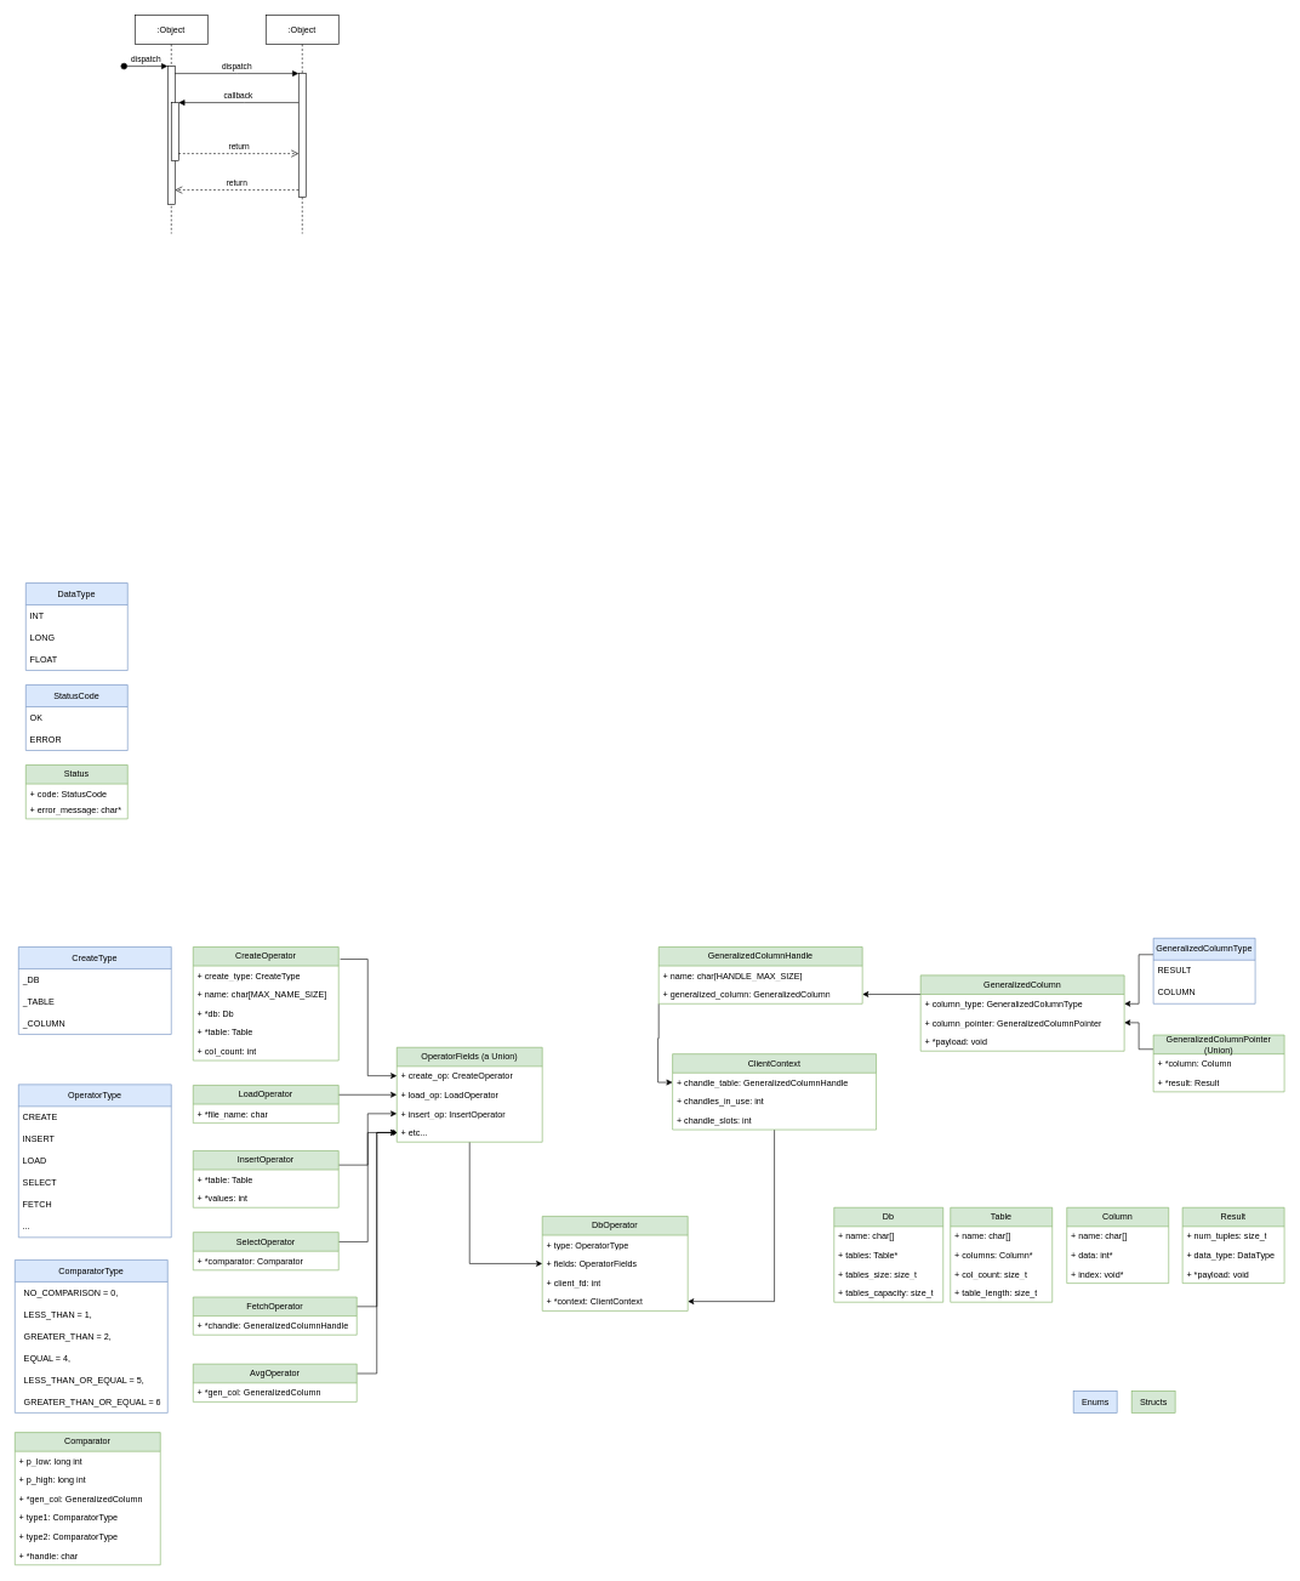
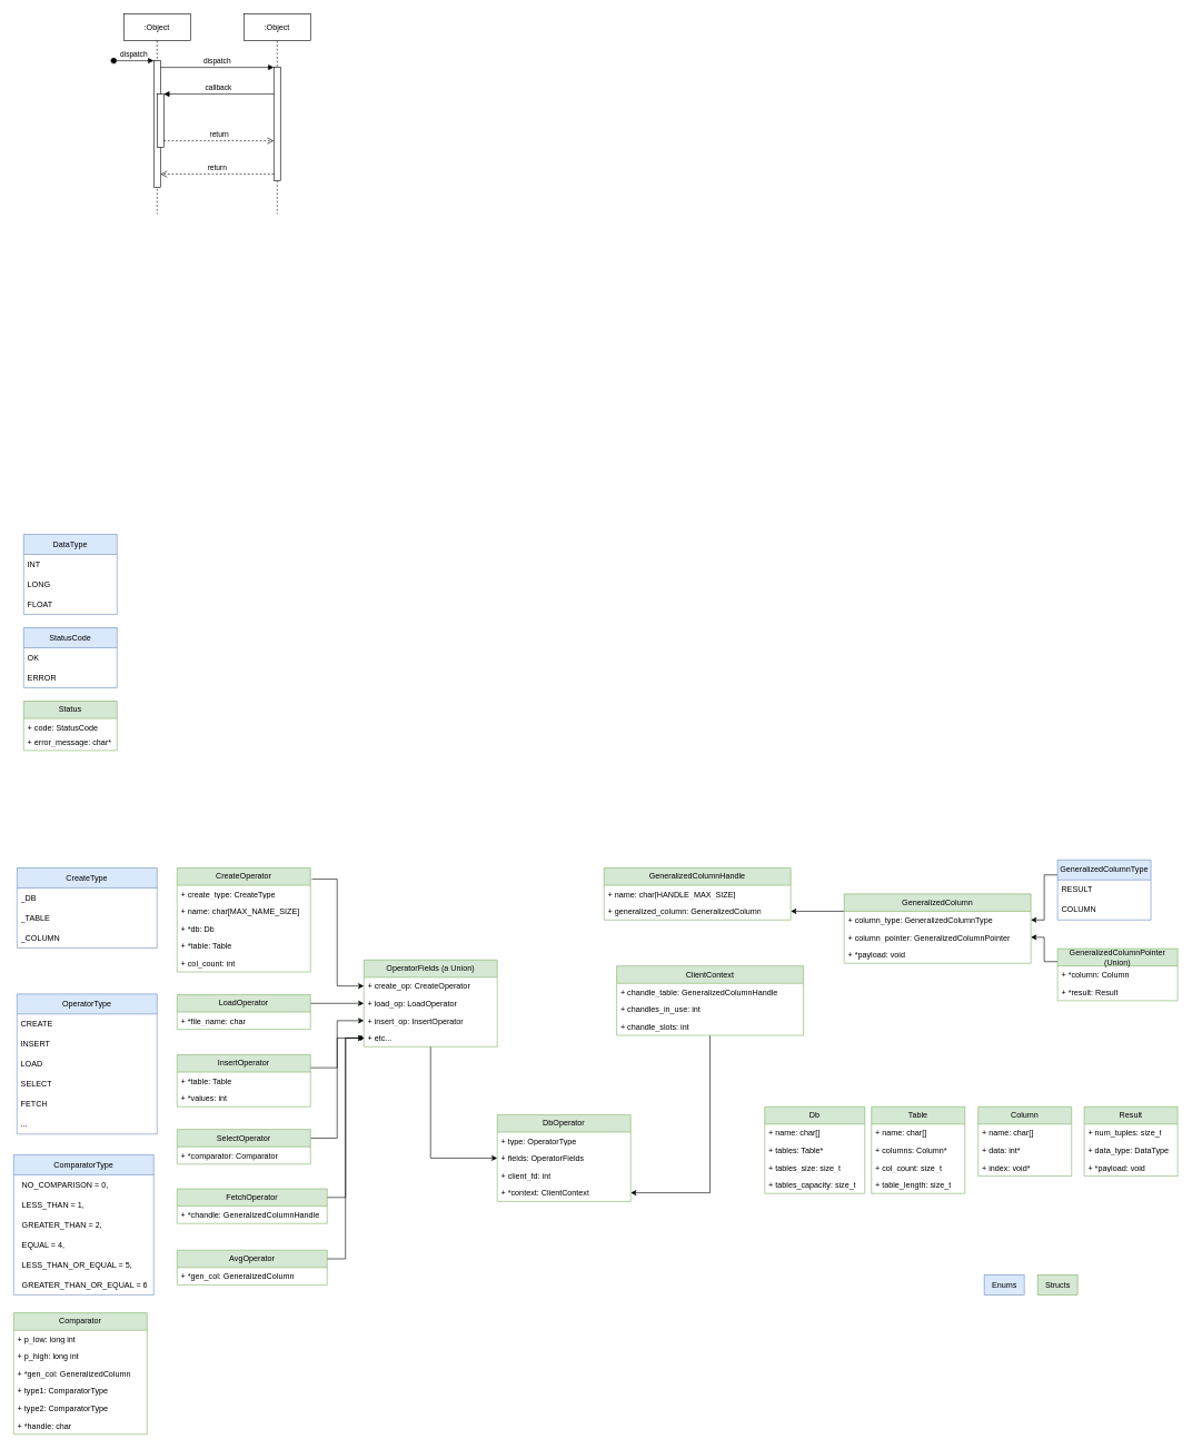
- <mxCell id="62" style="edgeStyle=orthogonalEdgeStyle;rounded=0;orthogonalLoop=1;jettySize=auto;html=1;exitX=0;exitY=1;exitDx=0;exitDy=0;entryX=0;entryY=0.5;entryDx=0;entryDy=0;" parent="1" source="63" target="68" edge="1"><mxGeometry relative="1" as="geometry" /></mxCell>
